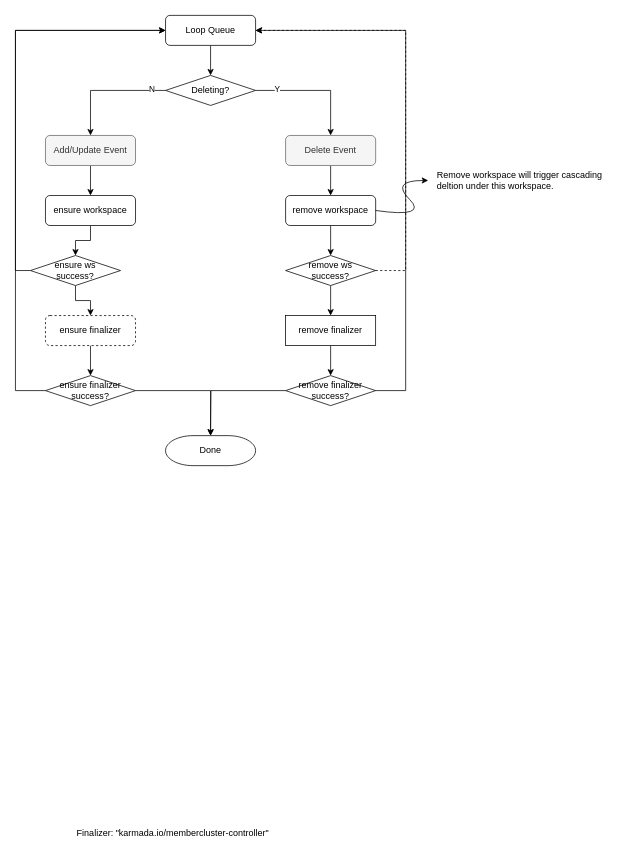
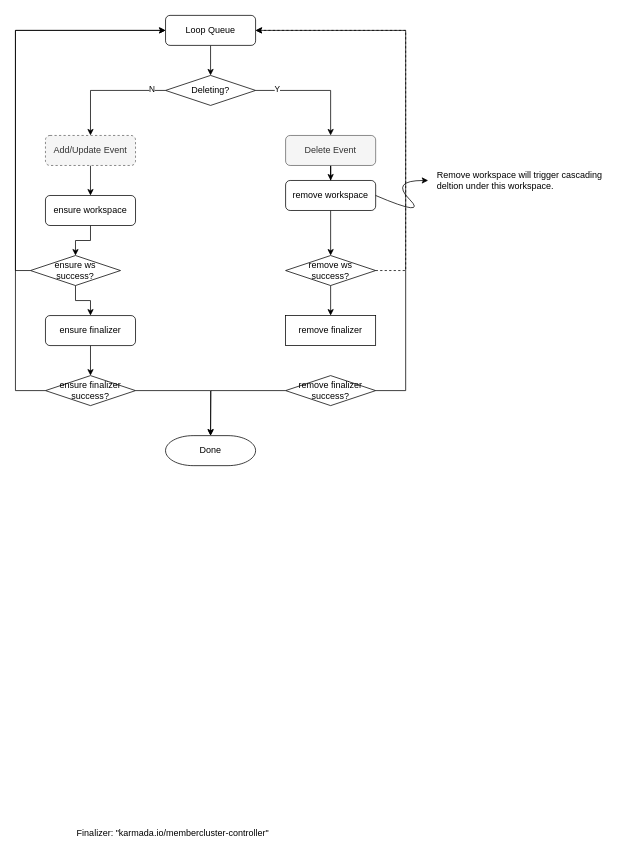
- <mxCell id="10" value="Add/Update Event" style="rounded=1;whiteSpace=wrap;html=1;labelBackgroundColor=none;fillColor=#f5f5f5;strokeColor=#666666;fontColor=#333333;" vertex="1" parent="1"><mxGeometry x="60" y="180" width="120" height="40" as="geometry" /></mxCell>
+ <mxCell id="10" value="Add/Update Event" style="rounded=1;whiteSpace=wrap;html=1;labelBackgroundColor=none;fillColor=#f5f5f5;strokeColor=#666666;fontColor=#333333;dashed=1;" vertex="1" parent="1"><mxGeometry x="60" y="180" width="120" height="40" as="geometry" /></mxCell>
- <mxCell id="28" value="remove workspace" style="rounded=1;whiteSpace=wrap;html=1;" vertex="1" parent="1"><mxGeometry x="380" y="260" width="120" height="40" as="geometry" /></mxCell>
+ <mxCell id="28" value="remove workspace" style="rounded=1;whiteSpace=wrap;html=1;" vertex="1" parent="1"><mxGeometry x="380" y="240" width="120" height="40" as="geometry" /></mxCell>
- <mxCell id="14" value="ensure finalizer" style="rounded=1;whiteSpace=wrap;html=1;dashed=1;" vertex="1" parent="1"><mxGeometry x="60" y="420" width="120" height="40" as="geometry" /></mxCell>
+ <mxCell id="14" value="ensure finalizer" style="rounded=1;whiteSpace=wrap;html=1;" vertex="1" parent="1"><mxGeometry x="60" y="420" width="120" height="40" as="geometry" /></mxCell>
- <mxCell id="29" value="" style="edgeStyle=orthogonalEdgeStyle;rounded=0;orthogonalLoop=1;jettySize=auto;html=1;" edge="1" parent="1" source="30" target="33"><mxGeometry relative="1" as="geometry" /></mxCell>
